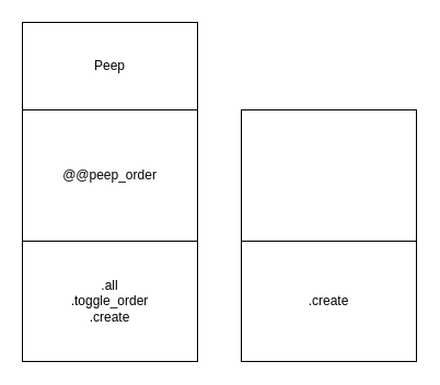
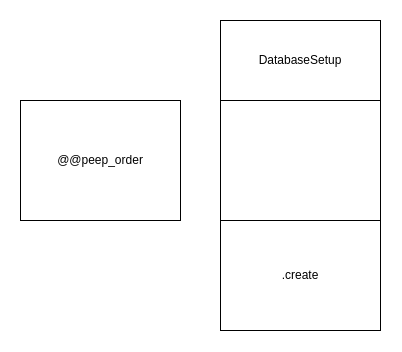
- <mxCell id="2" value="Peep" style="rounded=0;whiteSpace=wrap;html=1;" vertex="1" parent="1"><mxGeometry x="20" y="20" width="160" height="80" as="geometry" /></mxCell>
+ <mxCell id="5" value="DatabaseSetup" style="rounded=0;whiteSpace=wrap;html=1;" vertex="1" parent="1"><mxGeometry x="220" y="20" width="160" height="80" as="geometry" /></mxCell>
- <mxCell id="4" value=".all&lt;br&gt;.toggle_order&lt;br&gt;.create" style="rounded=0;whiteSpace=wrap;html=1;" vertex="1" parent="1"><mxGeometry x="20" y="220" width="160" height="110" as="geometry" /></mxCell>
